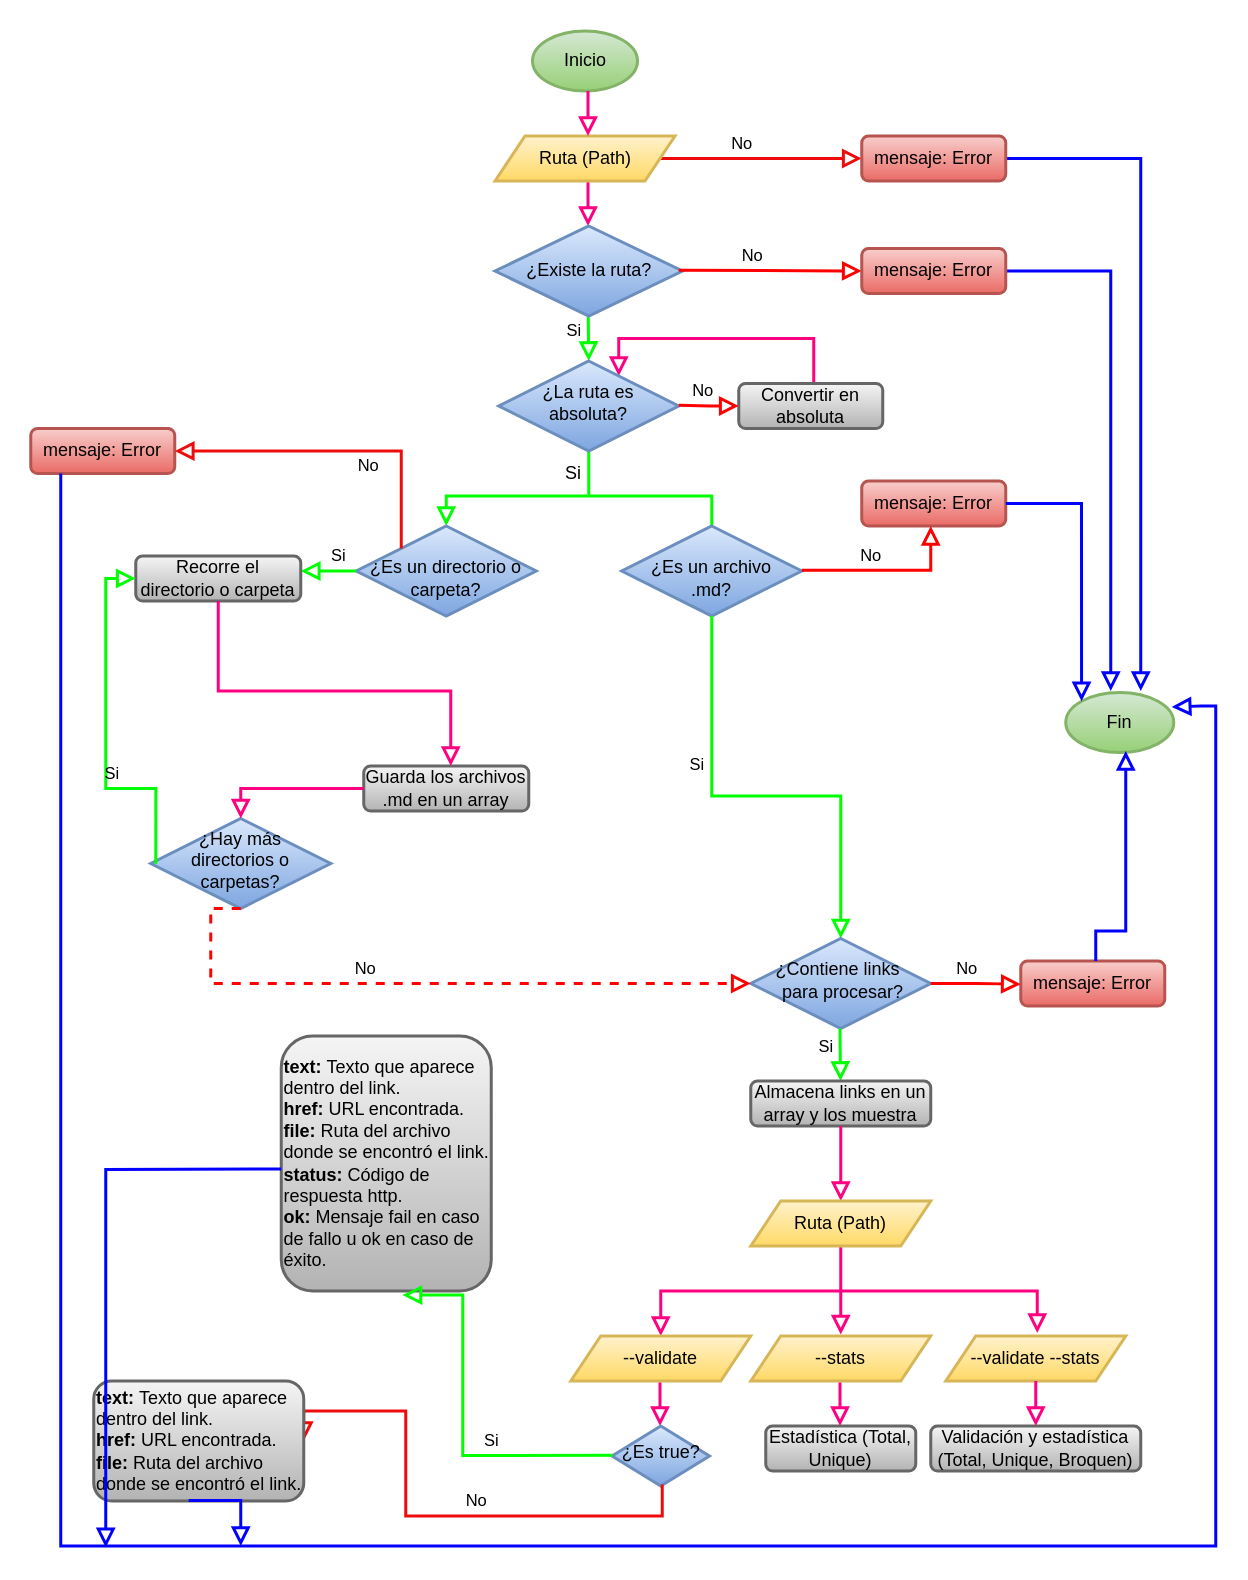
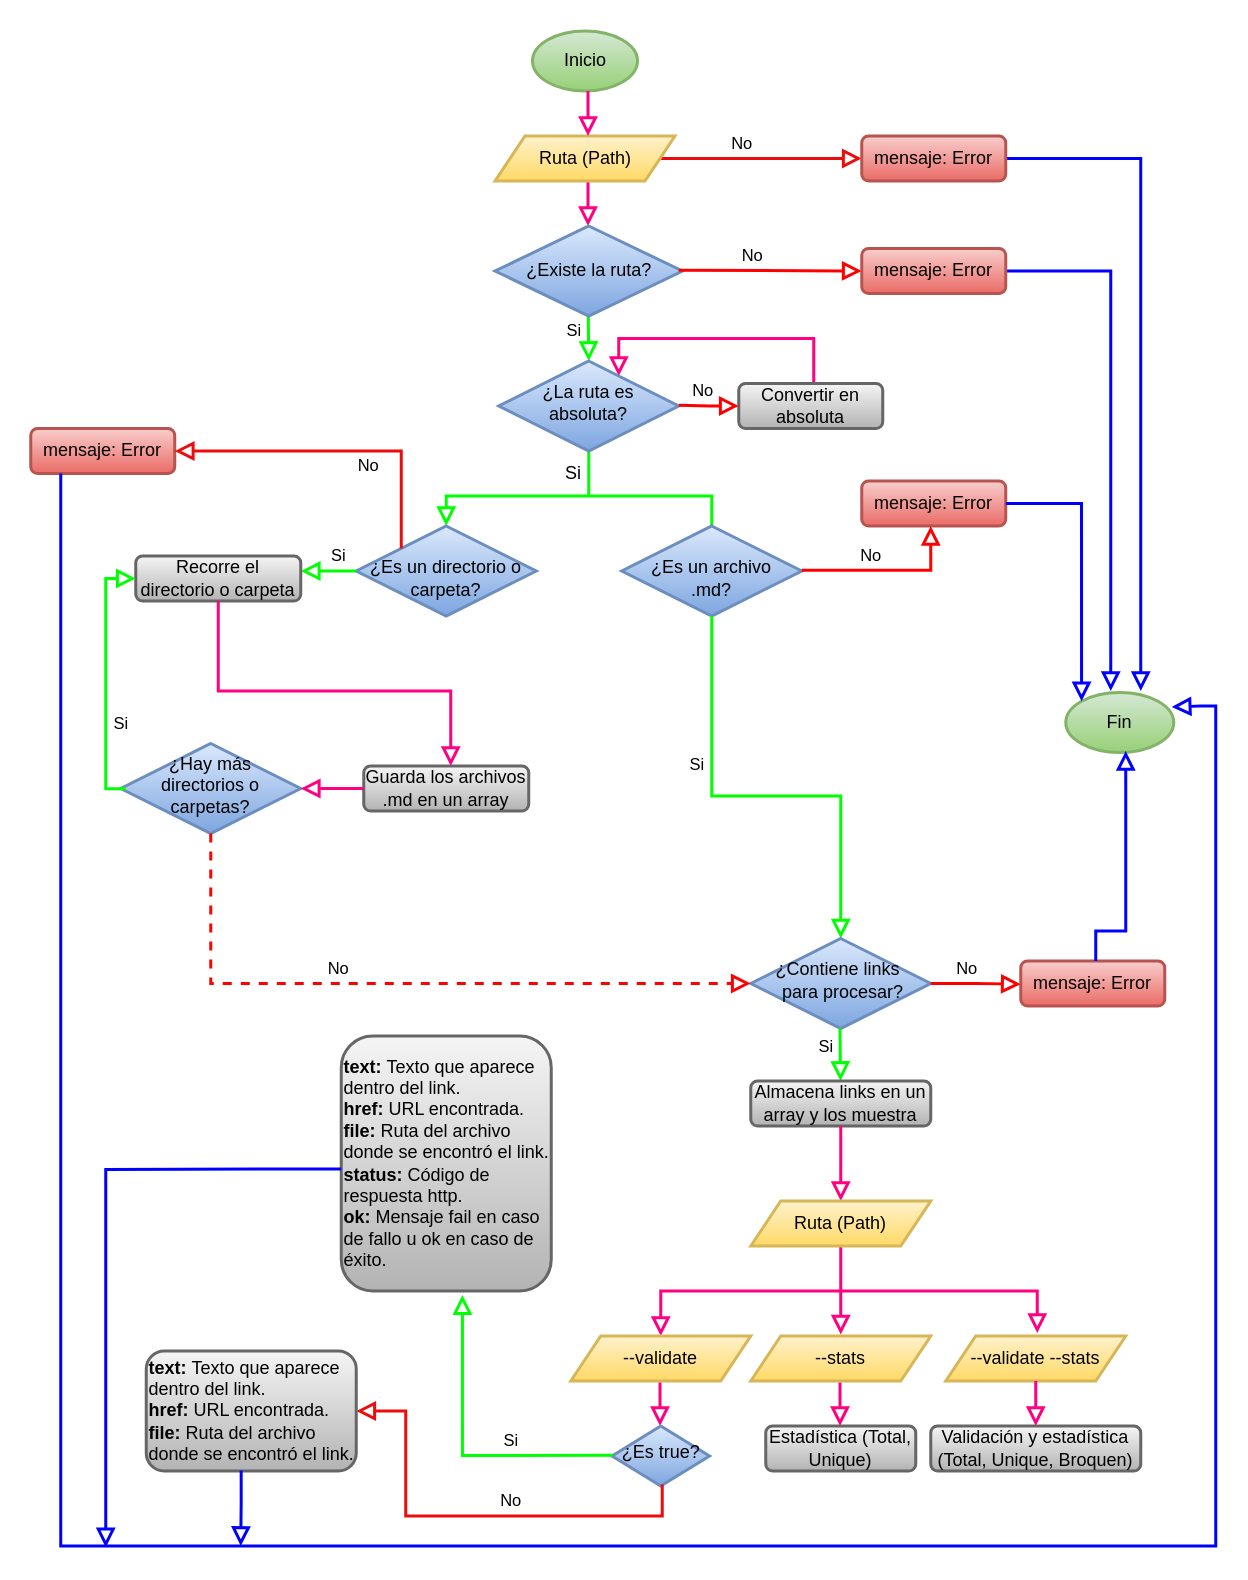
- <mxCell id="30" value="&lt;div style=&quot;line-height: 120%;&quot;&gt;¿Hay más directorios o carpetas?&lt;/div&gt;" style="rhombus;whiteSpace=wrap;html=1;shadow=0;fontFamily=Helvetica;fontSize=12;align=center;strokeWidth=2;spacing=6;spacingTop=-4;fillColor=#dae8fc;gradientColor=#7ea6e0;strokeColor=#6c8ebf;" parent="1" vertex="1"><mxGeometry x="100" y="545" width="120" height="60" as="geometry" /></mxCell>
+ <mxCell id="30" value="&lt;div style=&quot;line-height: 120%;&quot;&gt;¿Hay más directorios o carpetas?&lt;/div&gt;" style="rhombus;whiteSpace=wrap;html=1;shadow=0;fontFamily=Helvetica;fontSize=12;align=center;strokeWidth=2;spacing=6;spacingTop=-4;fillColor=#dae8fc;gradientColor=#7ea6e0;strokeColor=#6c8ebf;" parent="1" vertex="1"><mxGeometry x="80" y="495" width="120" height="60" as="geometry" /></mxCell>
- <mxCell id="60" value="&lt;b&gt;text: &lt;/b&gt;Texto que aparece dentro del link.&lt;br&gt;&lt;b&gt;href: &lt;/b&gt;URL encontrada.&lt;br&gt;&lt;b&gt;file: &lt;/b&gt;Ruta del archivo donde se encontró el link.&lt;br&gt;&lt;b&gt;status: &lt;/b&gt;Código de respuesta http.&lt;br&gt;&lt;b&gt;ok: &lt;/b&gt;Mensaje fail en caso de fallo u ok en caso de éxito." style="rounded=1;whiteSpace=wrap;html=1;fontSize=12;glass=0;strokeWidth=2;shadow=0;fillColor=#f5f5f5;gradientColor=#b3b3b3;strokeColor=#666666;align=left;" vertex="1" parent="1"><mxGeometry x="187" y="690" width="140" height="170" as="geometry" /></mxCell>
+ <mxCell id="60" value="&lt;b&gt;text: &lt;/b&gt;Texto que aparece dentro del link.&lt;br&gt;&lt;b&gt;href: &lt;/b&gt;URL encontrada.&lt;br&gt;&lt;b&gt;file: &lt;/b&gt;Ruta del archivo donde se encontró el link.&lt;br&gt;&lt;b&gt;status: &lt;/b&gt;Código de respuesta http.&lt;br&gt;&lt;b&gt;ok: &lt;/b&gt;Mensaje fail en caso de fallo u ok en caso de éxito." style="rounded=1;whiteSpace=wrap;html=1;fontSize=12;glass=0;strokeWidth=2;shadow=0;fillColor=#f5f5f5;gradientColor=#b3b3b3;strokeColor=#666666;align=left;" vertex="1" parent="1"><mxGeometry x="227" y="690" width="140" height="170" as="geometry" /></mxCell>
- <mxCell id="59" value="&lt;b&gt;text: &lt;/b&gt;Texto que aparece dentro del link.&lt;br&gt;&lt;b&gt;href: &lt;/b&gt;URL encontrada.&lt;br&gt;&lt;b&gt;file: &lt;/b&gt;Ruta del archivo donde se encontró el link." style="rounded=1;whiteSpace=wrap;html=1;fontSize=12;glass=0;strokeWidth=2;shadow=0;fillColor=#f5f5f5;gradientColor=#b3b3b3;strokeColor=#666666;align=left;" vertex="1" parent="1"><mxGeometry x="62" y="920" width="140" height="80" as="geometry" /></mxCell>
+ <mxCell id="59" value="&lt;b&gt;text: &lt;/b&gt;Texto que aparece dentro del link.&lt;br&gt;&lt;b&gt;href: &lt;/b&gt;URL encontrada.&lt;br&gt;&lt;b&gt;file: &lt;/b&gt;Ruta del archivo donde se encontró el link." style="rounded=1;whiteSpace=wrap;html=1;fontSize=12;glass=0;strokeWidth=2;shadow=0;fillColor=#f5f5f5;gradientColor=#b3b3b3;strokeColor=#666666;align=left;" vertex="1" parent="1"><mxGeometry x="97" y="900" width="140" height="80" as="geometry" /></mxCell>
